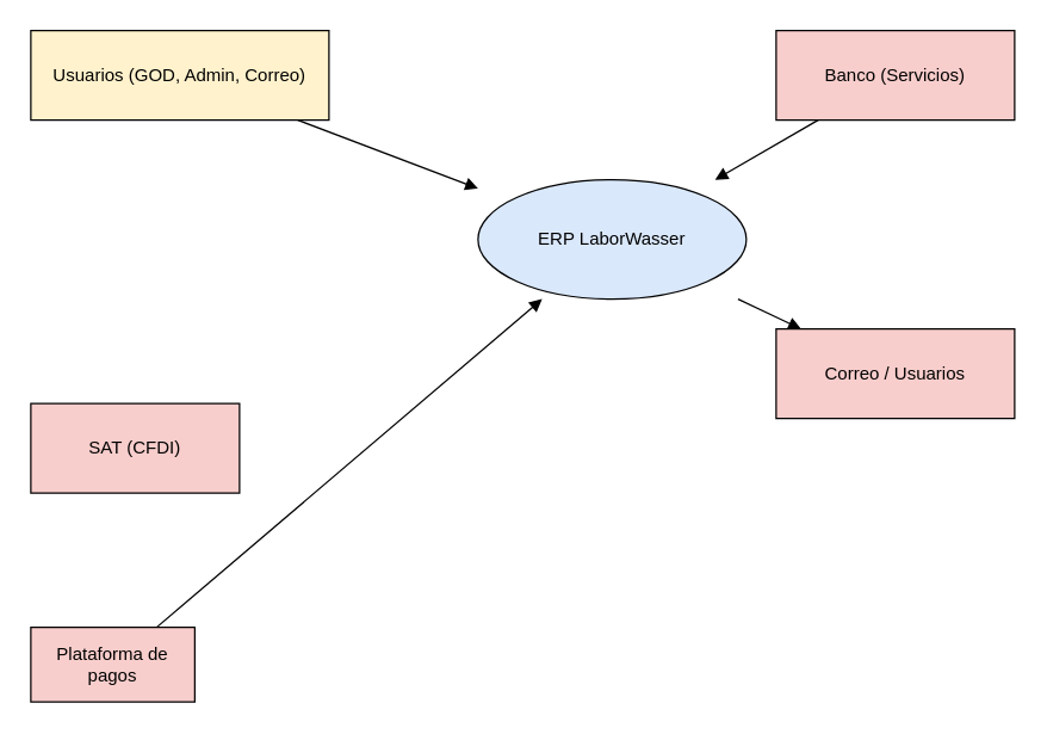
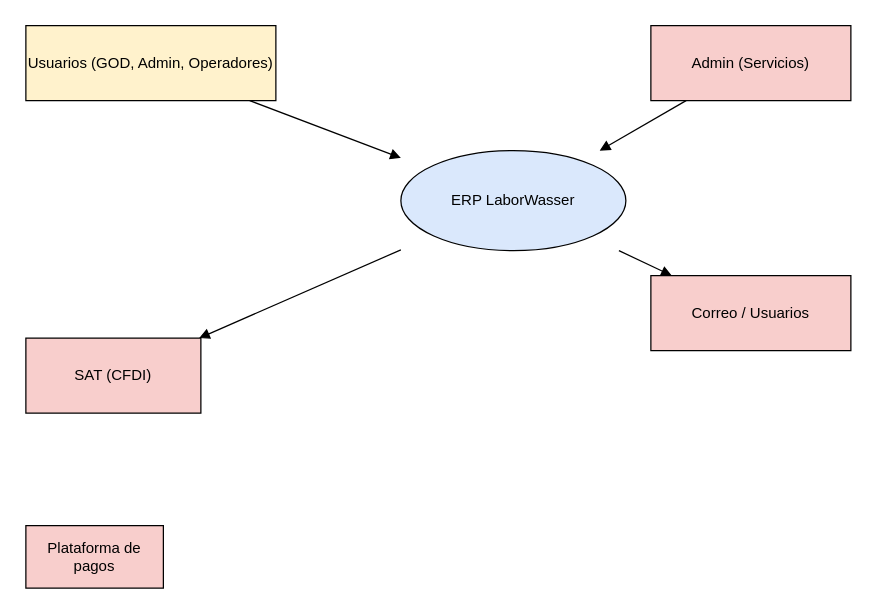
- <mxCell id="3" value="Usuarios (GOD, Admin, Correo)" style="shape=rectangle;whiteSpace=wrap;html=1;fillColor=#fff2cc;" vertex="1" parent="1"><mxGeometry x="20" y="20" width="200" height="60" as="geometry" /></mxCell>
+ <mxCell id="3" value="Usuarios (GOD, Admin, Operadores)" style="shape=rectangle;whiteSpace=wrap;html=1;fillColor=#fff2cc;" vertex="1" parent="1"><mxGeometry x="20" y="20" width="200" height="60" as="geometry" /></mxCell>
- <mxCell id="7" value="Banco (Servicios)" style="shape=rectangle;whiteSpace=wrap;html=1;fillColor=#f8cecc;" vertex="1" parent="1"><mxGeometry x="520" y="20" width="160" height="60" as="geometry" /></mxCell>
+ <mxCell id="7" value="Admin (Servicios)" style="shape=rectangle;whiteSpace=wrap;html=1;fillColor=#f8cecc;" vertex="1" parent="1"><mxGeometry x="520" y="20" width="160" height="60" as="geometry" /></mxCell>
+ <mxCell id="6" style="endArrow=block;html=1;" edge="1" parent="1" source="2" target="5"><mxGeometry relative="1" as="geometry" /></mxCell>
- <mxCell id="12" style="endArrow=block;html=1;" edge="1" parent="1" source="11" target="2"><mxGeometry relative="1" as="geometry" /></mxCell>
